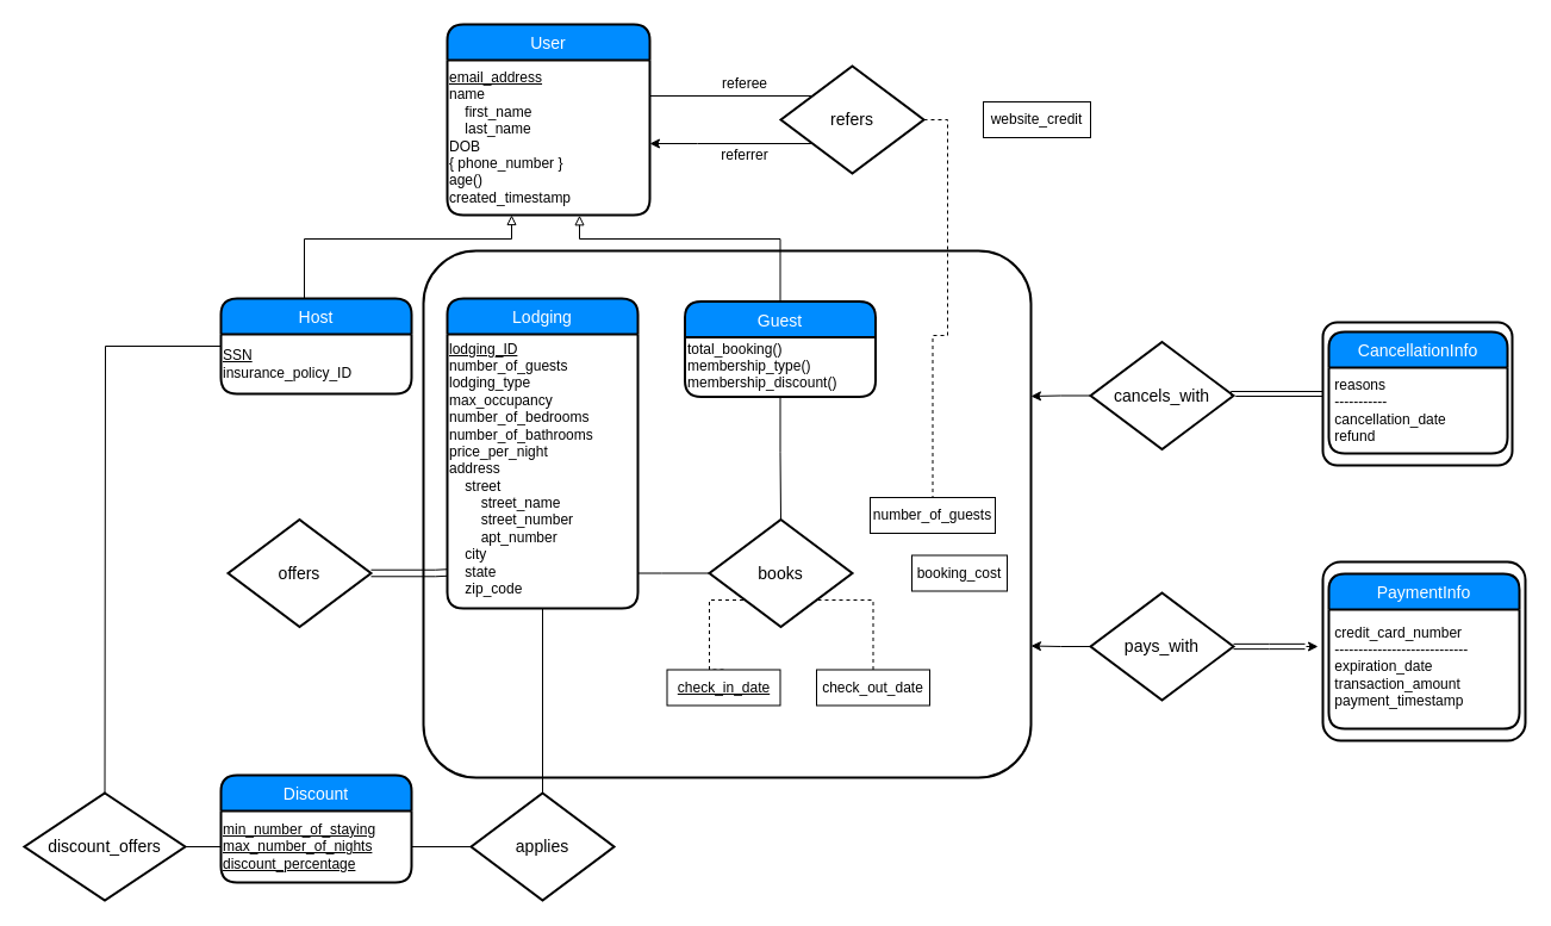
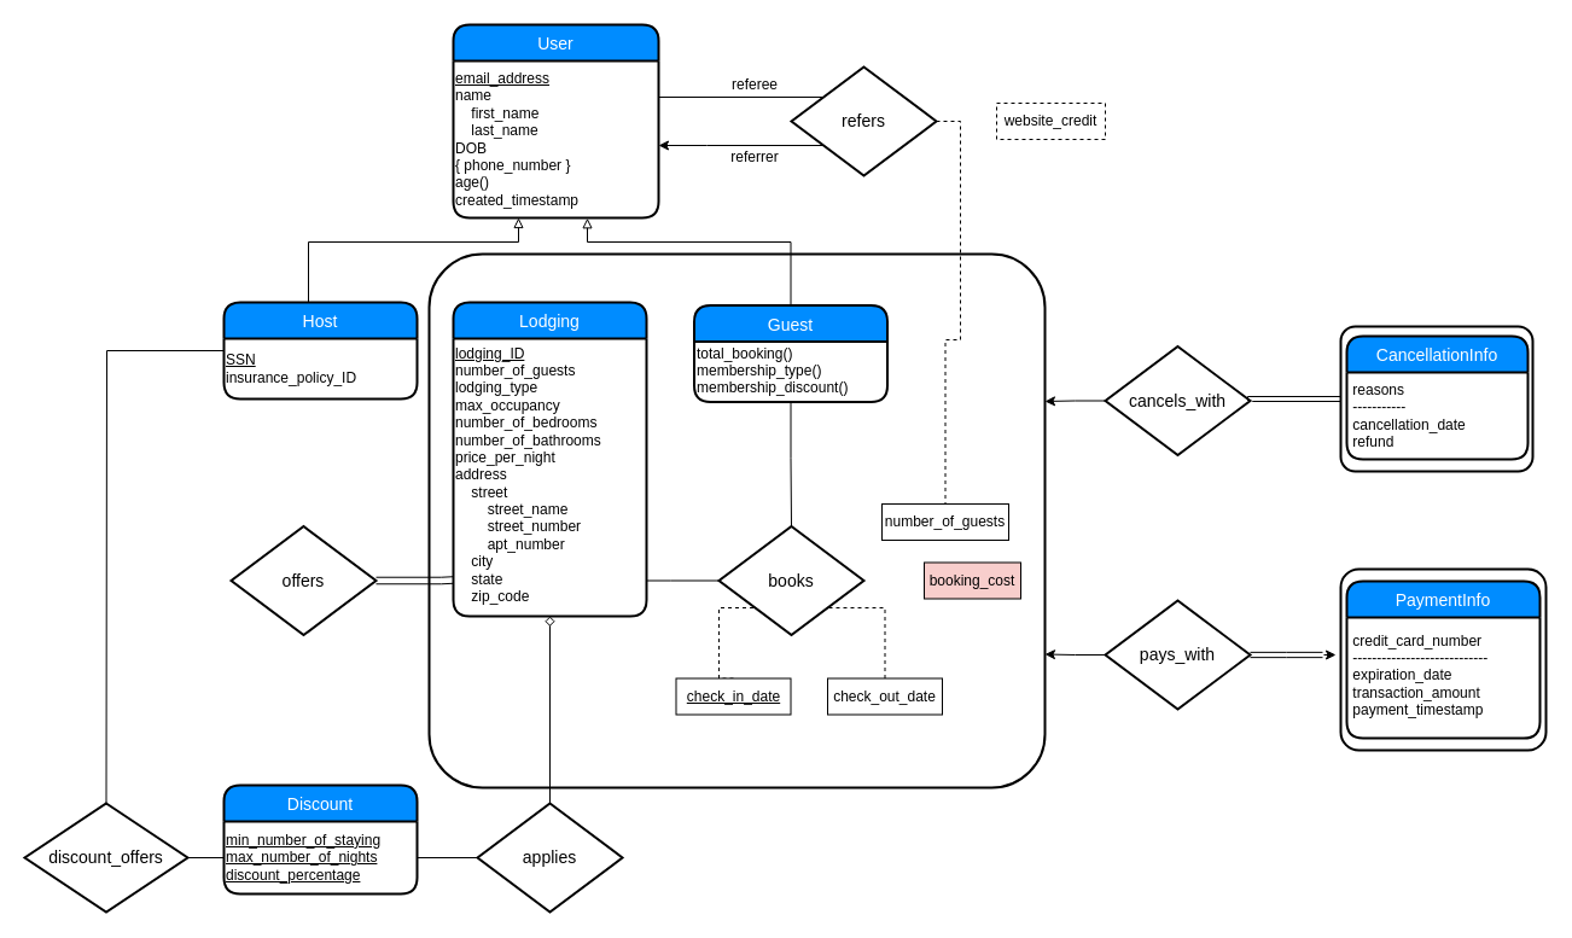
- <mxCell id="49" value="website_credit" style="rounded=0;whiteSpace=wrap;html=1;" parent="1" vertex="1"><mxGeometry x="825" y="85" width="90" height="30" as="geometry" /></mxCell>
+ <mxCell id="49" value="website_credit" style="rounded=0;whiteSpace=wrap;html=1;dashed=1;" parent="1" vertex="1"><mxGeometry x="825" y="85" width="90" height="30" as="geometry" /></mxCell>
- <mxCell id="45" value="booking_cost" style="rounded=0;whiteSpace=wrap;html=1;" parent="1" vertex="1"><mxGeometry x="765" y="465.5" width="80" height="30" as="geometry" /></mxCell>
+ <mxCell id="45" value="booking_cost" style="rounded=0;whiteSpace=wrap;html=1;fillColor=#f8cecc;" parent="1" vertex="1"><mxGeometry x="765" y="465.5" width="80" height="30" as="geometry" /></mxCell>
- <mxCell id="25" style="edgeStyle=orthogonalEdgeStyle;rounded=0;orthogonalLoop=1;jettySize=auto;html=1;entryX=0.5;entryY=1;entryDx=0;entryDy=0;startArrow=none;startFill=0;endArrow=none;endFill=0;" parent="1" source="27" target="14" edge="1"><mxGeometry relative="1" as="geometry" /></mxCell>
+ <mxCell id="25" style="edgeStyle=orthogonalEdgeStyle;rounded=0;orthogonalLoop=1;jettySize=auto;html=1;entryX=0.5;entryY=1;entryDx=0;entryDy=0;startArrow=none;startFill=0;endArrow=diamond;endFill=0;" parent="1" source="27" target="14" edge="1"><mxGeometry relative="1" as="geometry" /></mxCell>
